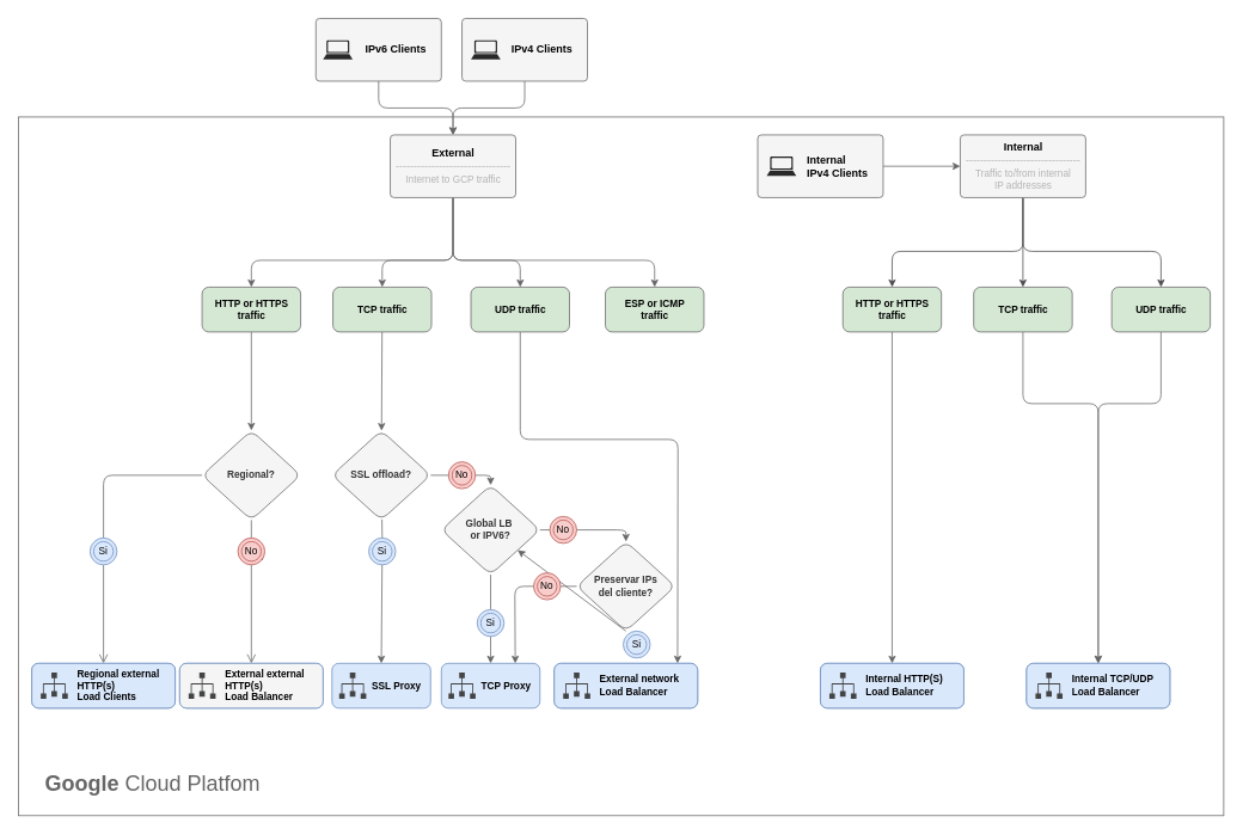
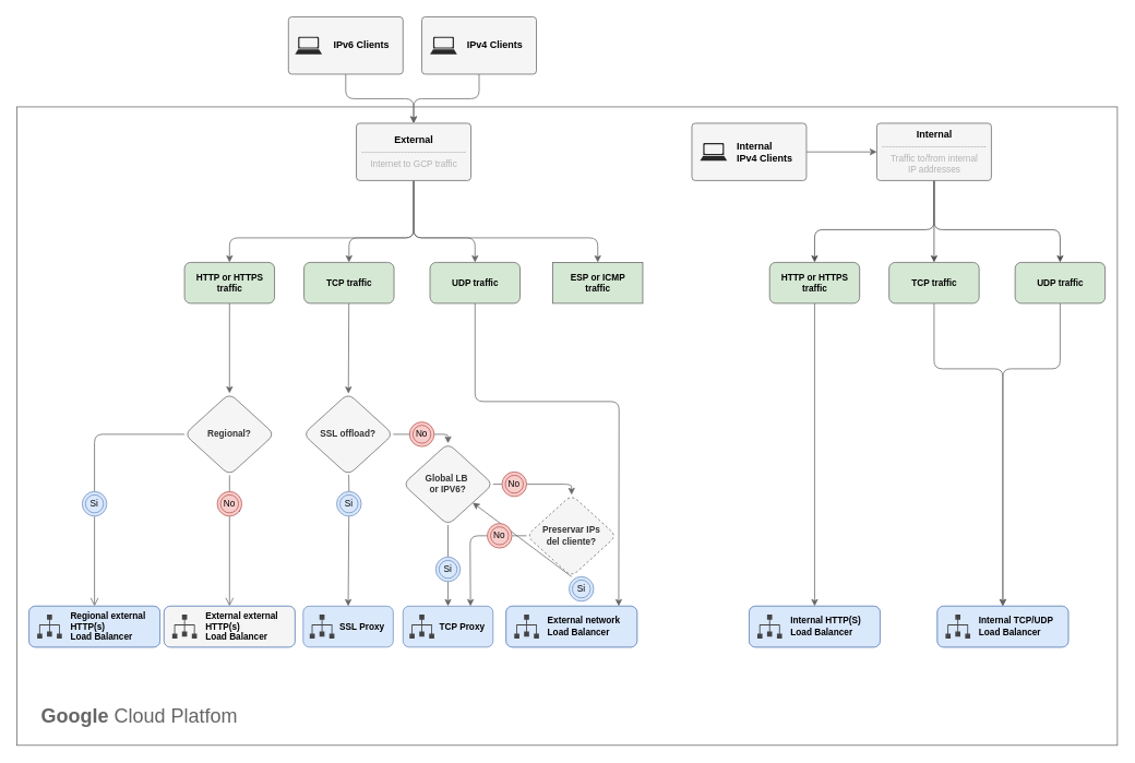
- <mxCell id="14" value="&lt;font color=&quot;#000000&quot;&gt;ESP or ICMP&lt;br&gt;traffic&lt;br&gt;&lt;/font&gt;" style="html=1;rounded=1;fontSize=11;fillColor=#d5e8d4;strokeColor=#666666;fontStyle=1;fillStyle=auto;" parent="1" vertex="1"><mxGeometry x="675" y="320" width="110" height="50" as="geometry" /></mxCell>
+ <mxCell id="14" value="&lt;font color=&quot;#000000&quot;&gt;ESP or ICMP&lt;br&gt;traffic&lt;br&gt;&lt;/font&gt;" style="html=1;fontSize=11;fillColor=#d5e8d4;strokeColor=#666666;fontStyle=1;fillStyle=auto;rounded=0;" parent="1" vertex="1"><mxGeometry x="675" y="320" width="110" height="50" as="geometry" /></mxCell>
- <mxCell id="46" value="&lt;b&gt;Preservar IPs&lt;br&gt;del cliente?&lt;br&gt;&lt;/b&gt;" style="rhombus;whiteSpace=wrap;html=1;fillColor=#f5f5f5;strokeColor=#666666;rounded=1;fillStyle=auto;fontSize=11;fontColor=#333333;" parent="1" vertex="1"><mxGeometry x="643" y="604" width="110" height="100" as="geometry" /></mxCell>
+ <mxCell id="46" value="&lt;b&gt;Preservar IPs&lt;br&gt;del cliente?&lt;br&gt;&lt;/b&gt;" style="rhombus;whiteSpace=wrap;html=1;fillColor=#f5f5f5;strokeColor=#666666;rounded=1;fillStyle=auto;fontSize=11;fontColor=#333333;dashed=1;" parent="1" vertex="1"><mxGeometry x="643" y="604" width="110" height="100" as="geometry" /></mxCell>
- <mxCell id="23" value="&lt;div style=&quot;&quot;&gt;&lt;span style=&quot;color: rgb(0, 0, 0); background-color: initial;&quot;&gt;&lt;span style=&quot;white-space: pre;&quot;&gt;&#09;&lt;/span&gt;&lt;span style=&quot;white-space: pre;&quot;&gt;&#09;&lt;/span&gt;Regional external&amp;nbsp;&lt;/span&gt;&lt;/div&gt;&lt;div style=&quot;&quot;&gt;&lt;span style=&quot;color: rgb(0, 0, 0); background-color: initial;&quot;&gt;&lt;span style=&quot;white-space: pre;&quot;&gt;&#09;&lt;/span&gt;&lt;span style=&quot;white-space: pre;&quot;&gt;&#09;&lt;/span&gt;HTTP(s)&lt;br&gt;&lt;/span&gt;&lt;/div&gt;&lt;div style=&quot;&quot;&gt;&lt;span style=&quot;color: rgb(0, 0, 0); background-color: initial;&quot;&gt;&lt;span style=&quot;white-space: pre;&quot;&gt;&#09;&lt;/span&gt;&lt;span style=&quot;white-space: pre;&quot;&gt;&#09;&lt;/span&gt;Load Clients&lt;br&gt;&lt;/span&gt;&lt;/div&gt;" style="html=1;rounded=1;fontSize=11;fillColor=#dae8fc;strokeColor=#6c8ebf;fontStyle=1;fillStyle=auto;align=left;" parent="22" vertex="1"><mxGeometry width="160" height="50" as="geometry" /></mxCell>
+ <mxCell id="23" value="&lt;div style=&quot;&quot;&gt;&lt;span style=&quot;color: rgb(0, 0, 0); background-color: initial;&quot;&gt;&lt;span style=&quot;white-space: pre;&quot;&gt;&#09;&lt;/span&gt;&lt;span style=&quot;white-space: pre;&quot;&gt;&#09;&lt;/span&gt;Regional external&amp;nbsp;&lt;/span&gt;&lt;/div&gt;&lt;div style=&quot;&quot;&gt;&lt;span style=&quot;color: rgb(0, 0, 0); background-color: initial;&quot;&gt;&lt;span style=&quot;white-space: pre;&quot;&gt;&#09;&lt;/span&gt;&lt;span style=&quot;white-space: pre;&quot;&gt;&#09;&lt;/span&gt;HTTP(s)&lt;br&gt;&lt;/span&gt;&lt;/div&gt;&lt;div style=&quot;&quot;&gt;&lt;span style=&quot;color: rgb(0, 0, 0); background-color: initial;&quot;&gt;&lt;span style=&quot;white-space: pre;&quot;&gt;&#09;&lt;/span&gt;&lt;span style=&quot;white-space: pre;&quot;&gt;&#09;&lt;/span&gt;Load Balancer&lt;br&gt;&lt;/span&gt;&lt;/div&gt;" style="html=1;rounded=1;fontSize=11;fillColor=#dae8fc;strokeColor=#6c8ebf;fontStyle=1;fillStyle=auto;align=left;" parent="22" vertex="1"><mxGeometry width="160" height="50" as="geometry" /></mxCell>
